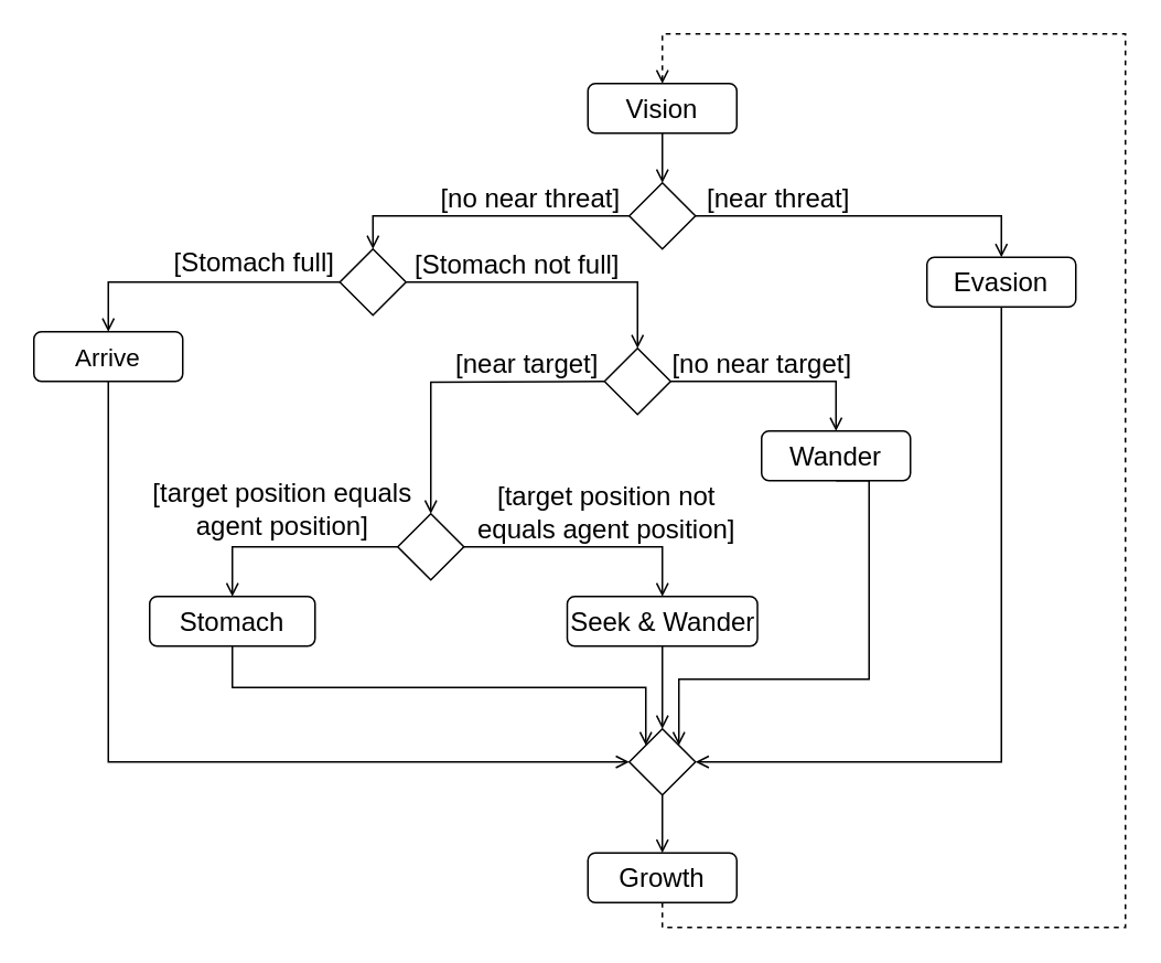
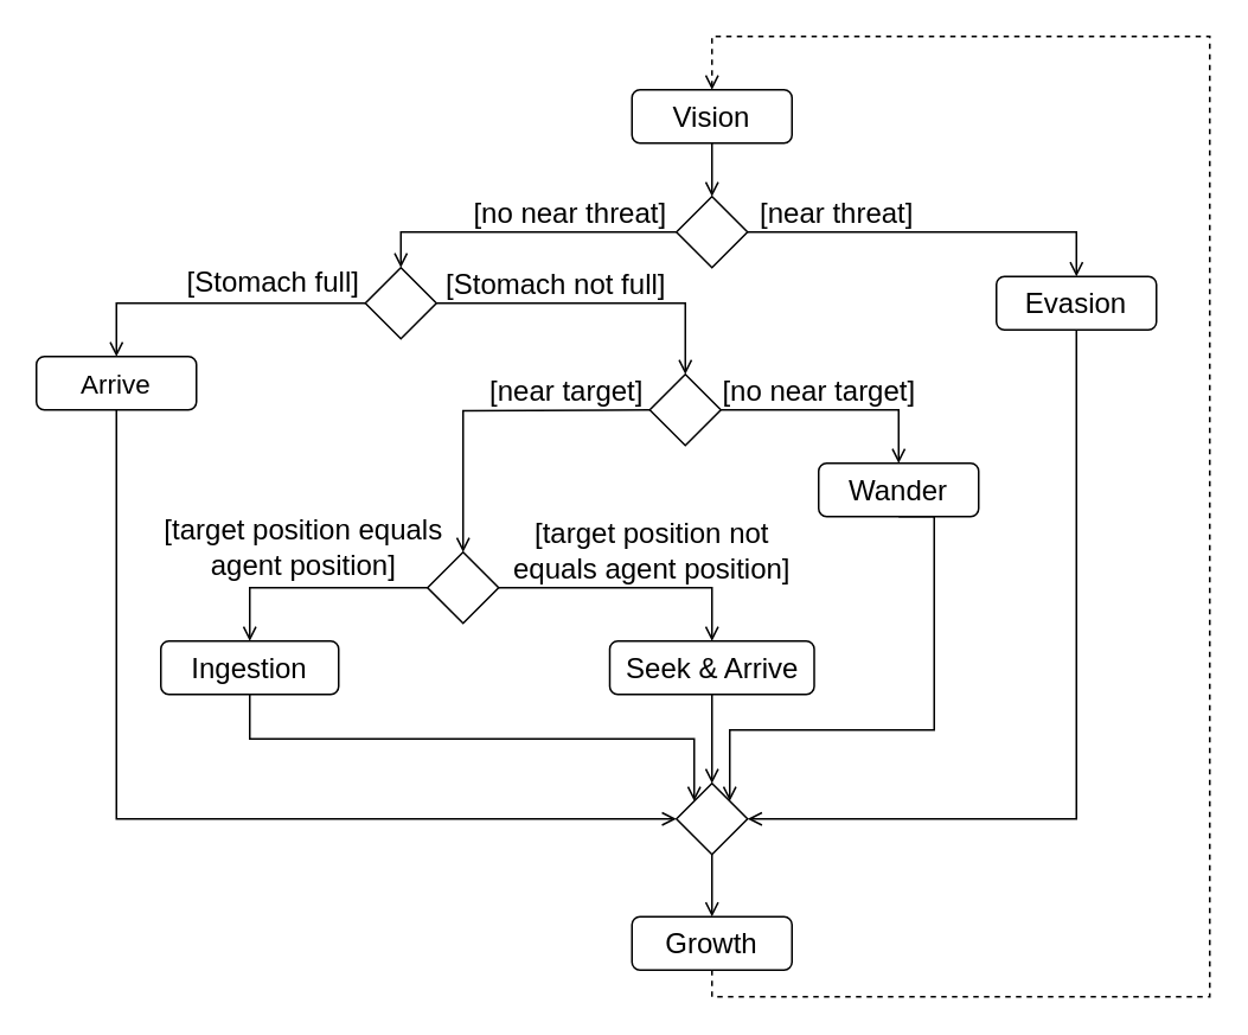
- <mxCell id="33" value="&lt;font style=&quot;font-size: 16px;&quot;&gt;Stomach&lt;/font&gt;" style="rounded=1;whiteSpace=wrap;html=1;verticalAlign=middle;" vertex="1" parent="1"><mxGeometry x="90" y="360" width="100" height="30" as="geometry" /></mxCell>
+ <mxCell id="33" value="&lt;font style=&quot;font-size: 16px;&quot;&gt;Ingestion&lt;/font&gt;" style="rounded=1;whiteSpace=wrap;html=1;verticalAlign=middle;" vertex="1" parent="1"><mxGeometry x="90" y="360" width="100" height="30" as="geometry" /></mxCell>
- <mxCell id="31" value="&lt;font style=&quot;font-size: 16px;&quot;&gt;Seek &amp;amp; Wander&lt;/font&gt;" style="rounded=1;whiteSpace=wrap;html=1;verticalAlign=middle;" vertex="1" parent="1"><mxGeometry x="342.5" y="360" width="115" height="30" as="geometry" /></mxCell>
+ <mxCell id="31" value="&lt;font style=&quot;font-size: 16px;&quot;&gt;Seek &amp;amp; Arrive&lt;/font&gt;" style="rounded=1;whiteSpace=wrap;html=1;verticalAlign=middle;" vertex="1" parent="1"><mxGeometry x="342.5" y="360" width="115" height="30" as="geometry" /></mxCell>
